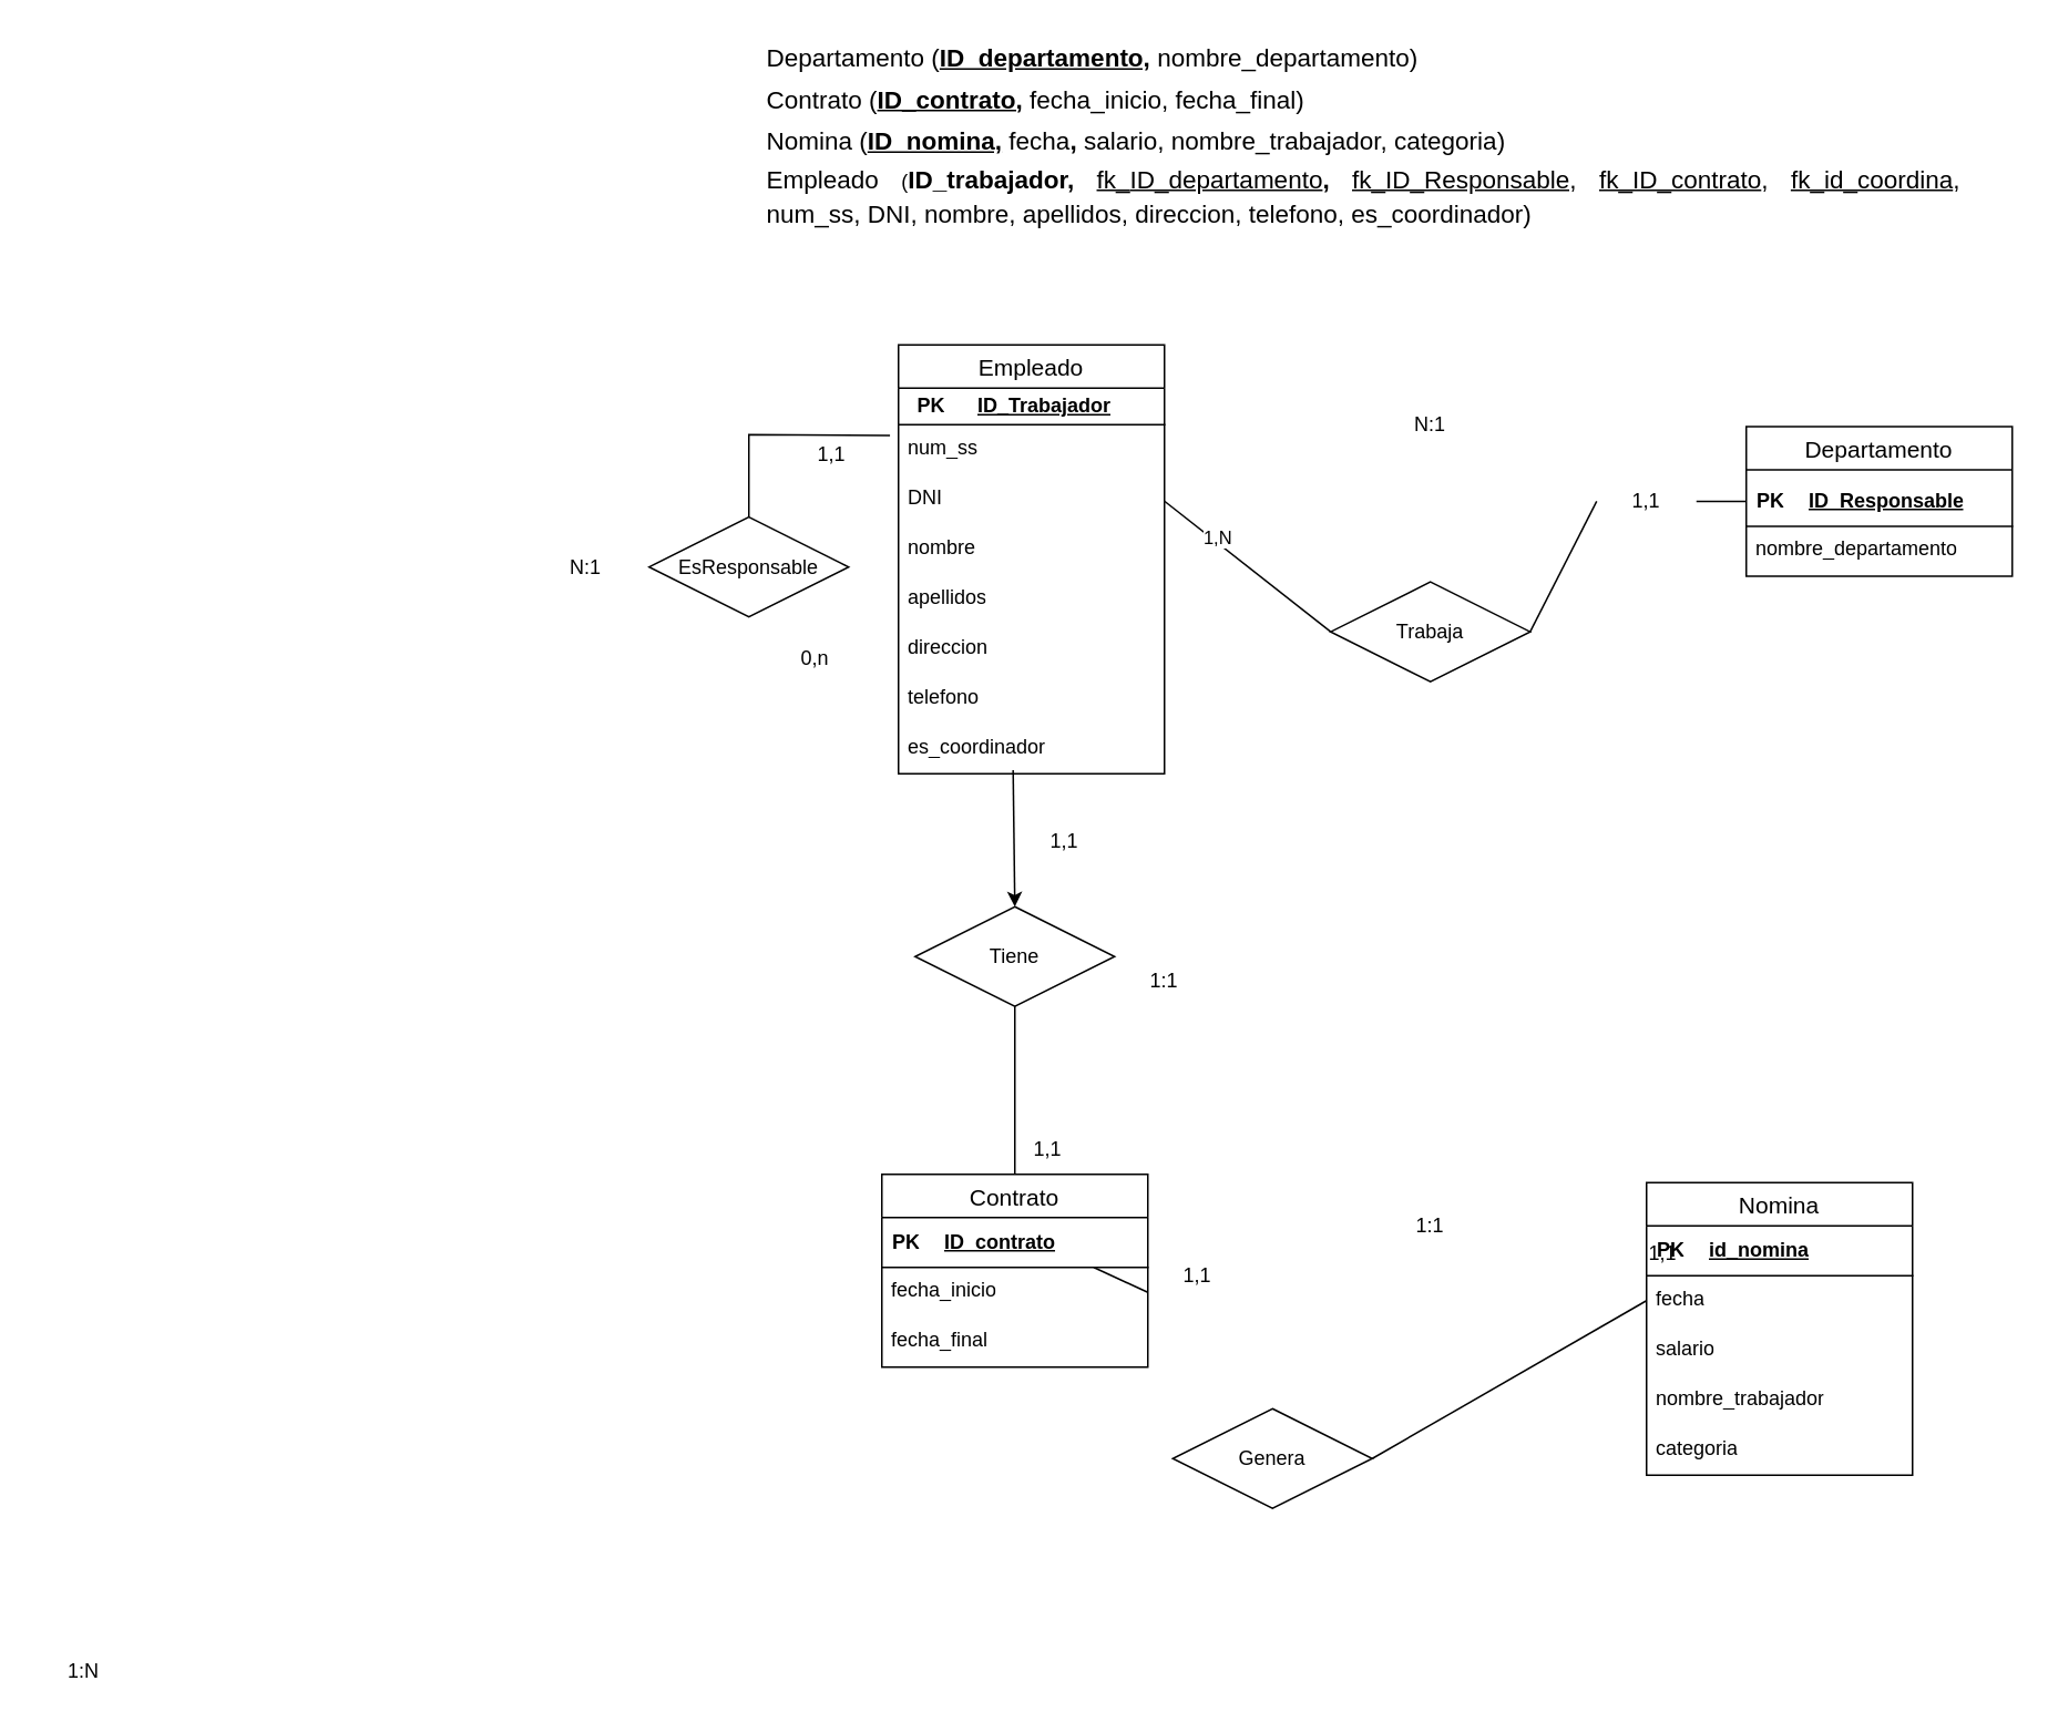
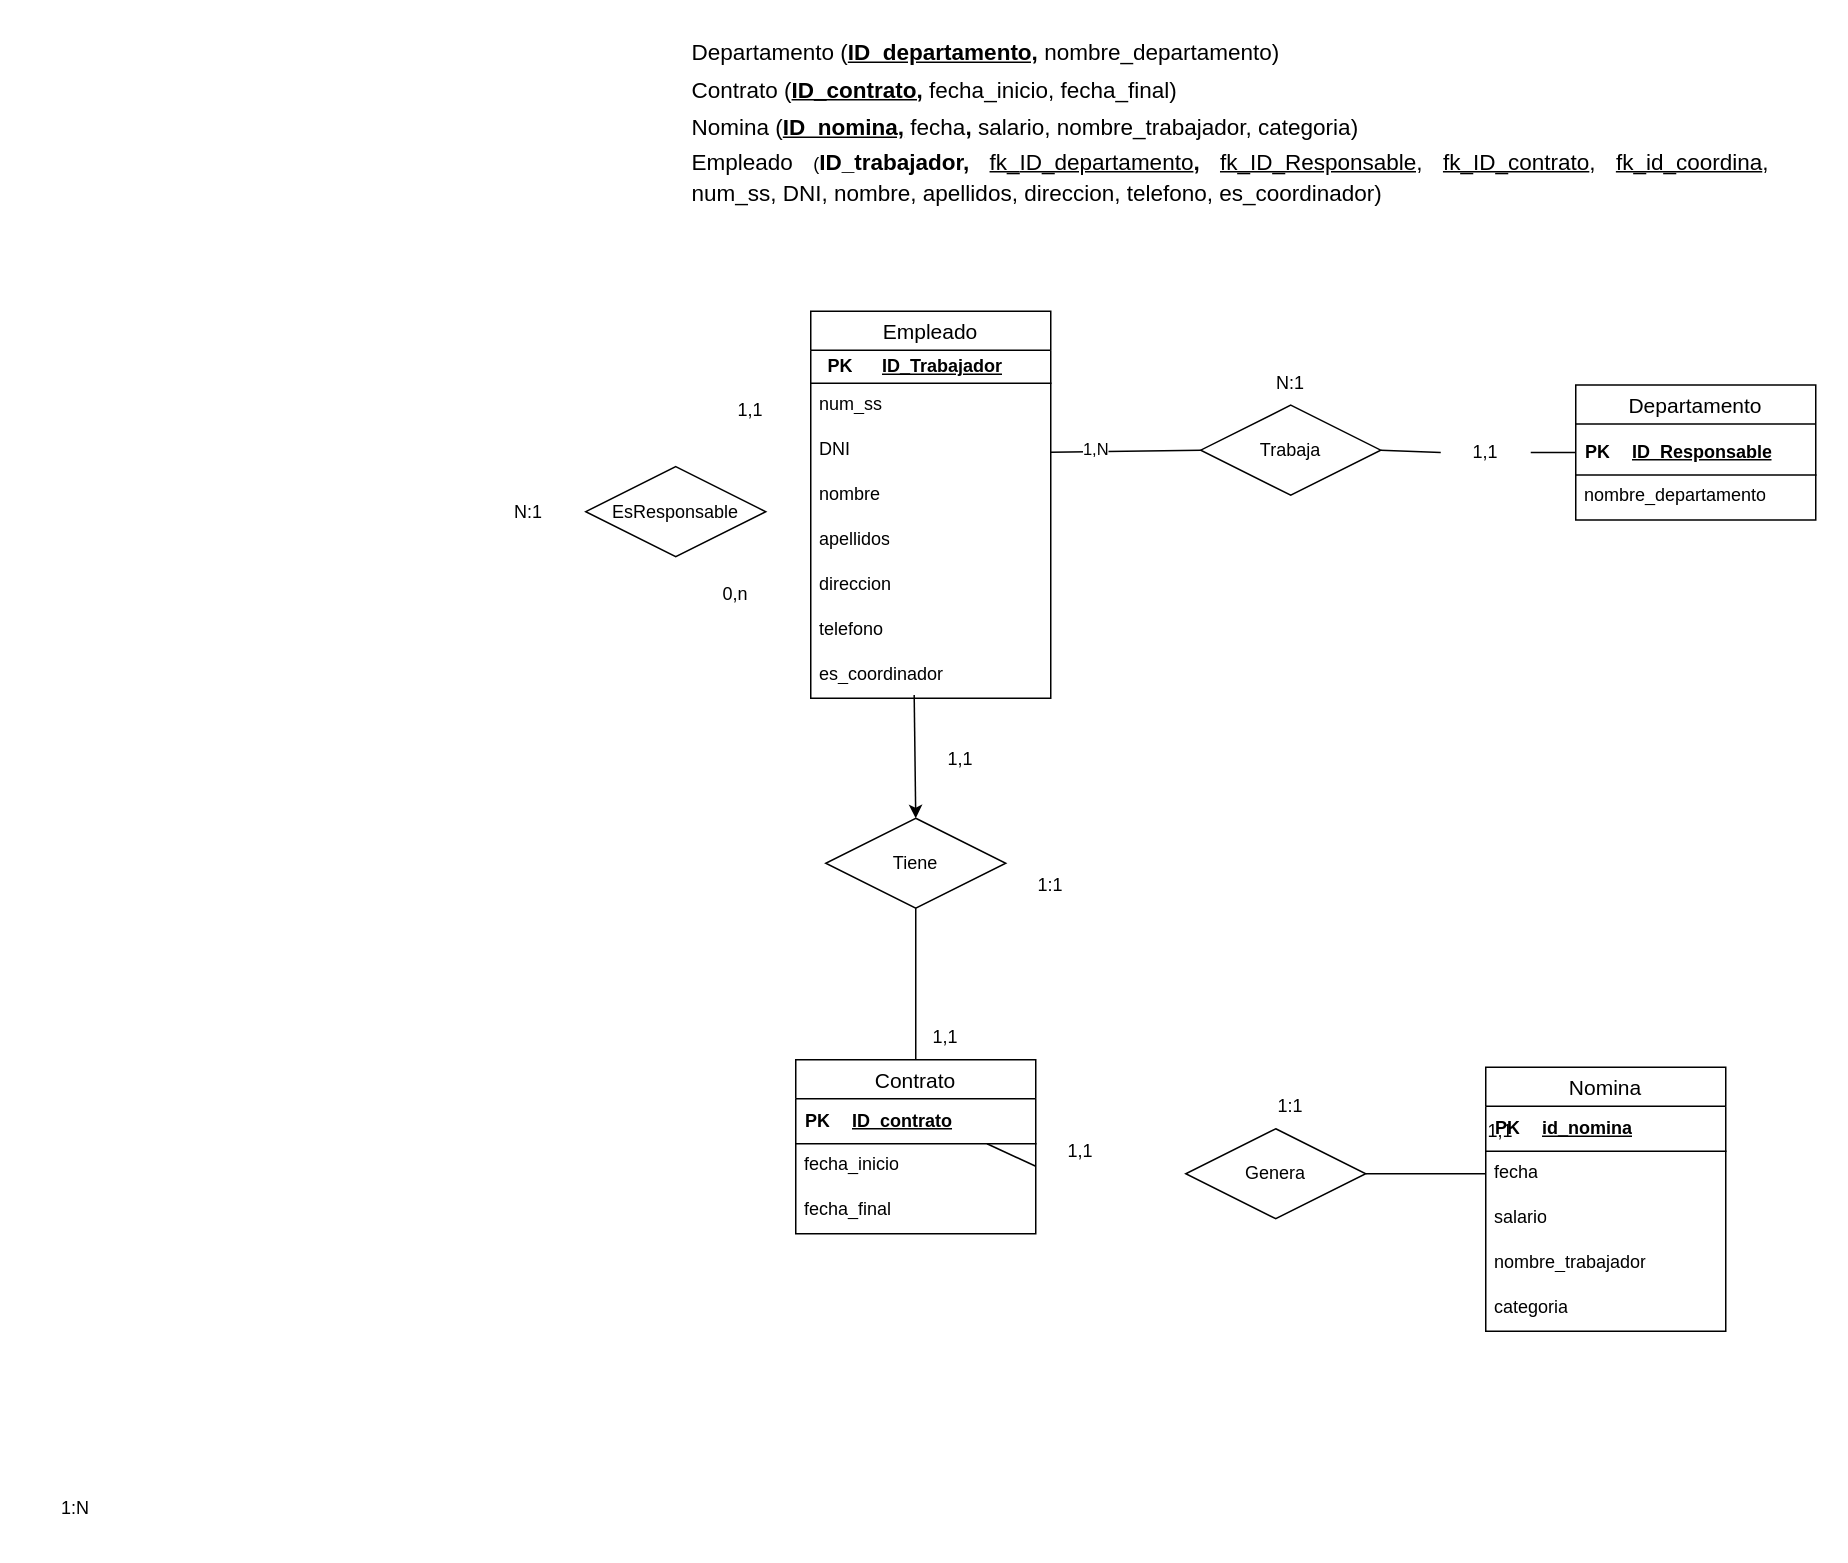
- <mxCell id="54" value="" style="endArrow=none;html=1;rounded=0;exitX=0.5;exitY=0;exitDx=0;exitDy=0;entryX=-0.032;entryY=0.219;entryDx=0;entryDy=0;entryPerimeter=0;" parent="1" source="53" edge="1" target="7"><mxGeometry relative="1" as="geometry"><mxPoint x="350" y="267.61" as="sourcePoint" /><mxPoint x="540" y="270" as="targetPoint" /><Array as="points"><mxPoint x="450" y="261" /></Array></mxGeometry></mxCell>
- <mxCell id="38" value="Trabaja" style="shape=rhombus;perimeter=rhombusPerimeter;whiteSpace=wrap;html=1;align=center;" parent="1" vertex="1"><mxGeometry x="800" y="349.61" width="120" height="60" as="geometry" /></mxCell>
+ <mxCell id="38" value="Trabaja" style="shape=rhombus;perimeter=rhombusPerimeter;whiteSpace=wrap;html=1;align=center;" parent="1" vertex="1"><mxGeometry x="800" y="269.61" width="120" height="60" as="geometry" /></mxCell>
- <mxCell id="37" value="Genera" style="shape=rhombus;perimeter=rhombusPerimeter;whiteSpace=wrap;html=1;align=center;" parent="1" vertex="1"><mxGeometry x="705" y="847" width="120" height="60" as="geometry" /></mxCell>
+ <mxCell id="37" value="Genera" style="shape=rhombus;perimeter=rhombusPerimeter;whiteSpace=wrap;html=1;align=center;" parent="1" vertex="1"><mxGeometry y="752" width="120" height="60" as="geometry" x="790" /></mxCell>
